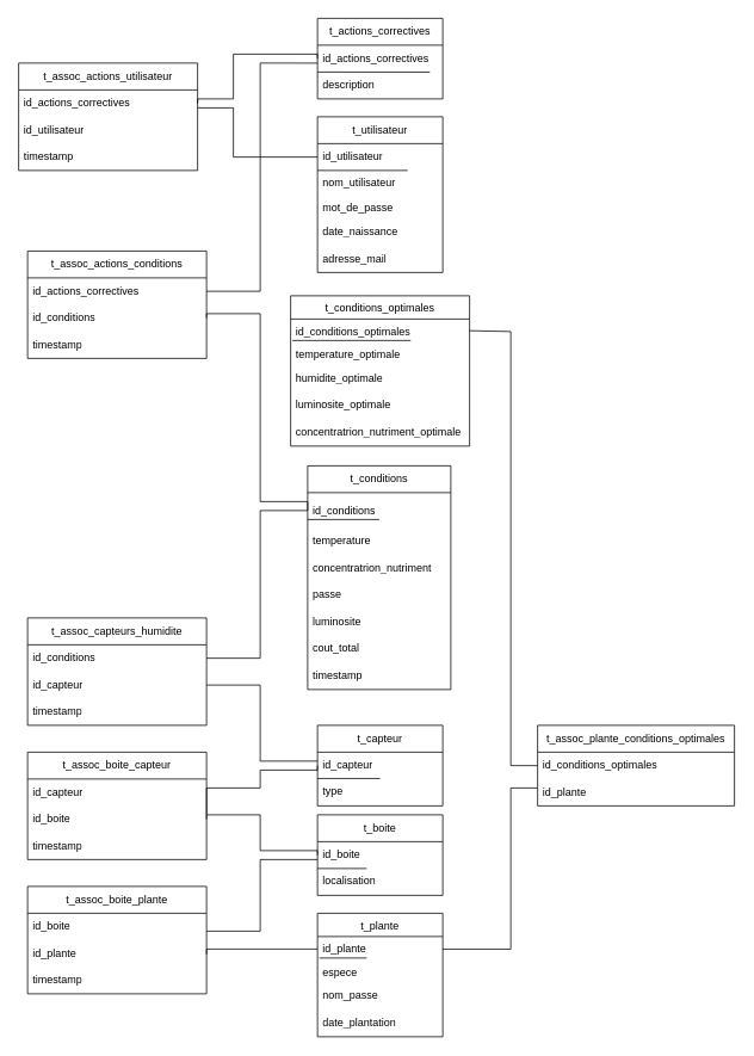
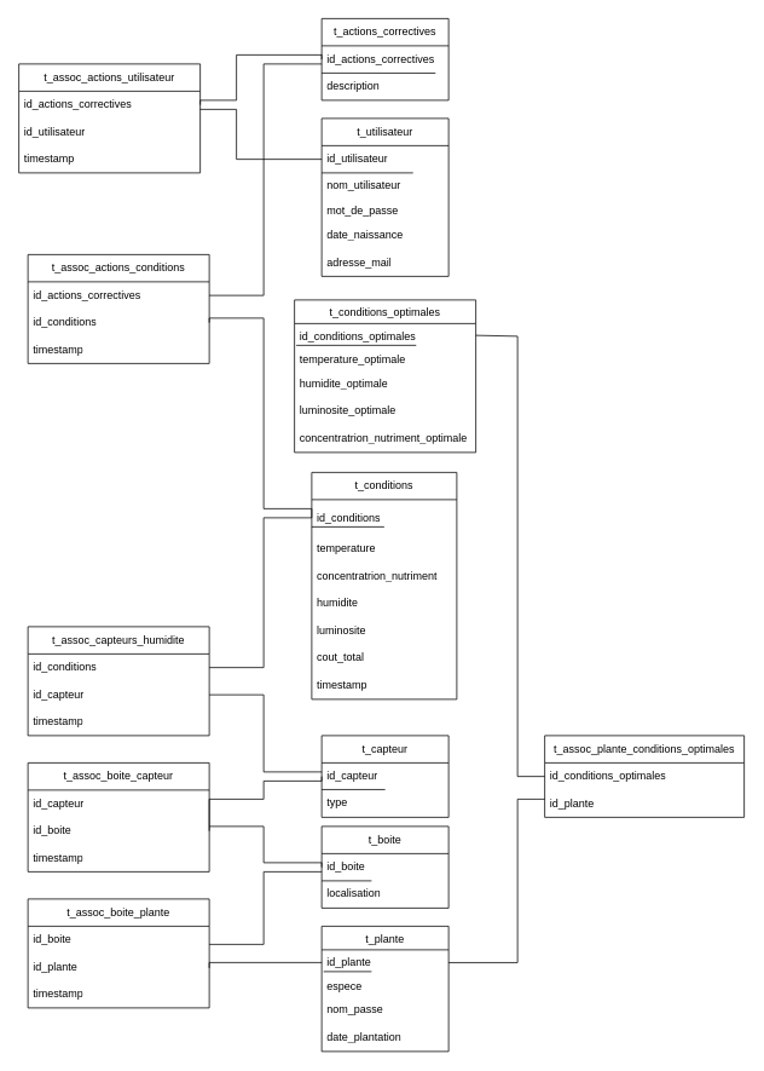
- <mxCell id="7" value="passe" style="text;strokeColor=none;fillColor=none;spacingLeft=4;spacingRight=4;overflow=hidden;rotatable=0;points=[[0,0.5],[1,0.5]];portConstraint=eastwest;fontSize=12;whiteSpace=wrap;html=1;" parent="2" vertex="1"><mxGeometry y="130" width="160" height="30" as="geometry" /></mxCell>
+ <mxCell id="7" value="humidite" style="text;strokeColor=none;fillColor=none;spacingLeft=4;spacingRight=4;overflow=hidden;rotatable=0;points=[[0,0.5],[1,0.5]];portConstraint=eastwest;fontSize=12;whiteSpace=wrap;html=1;" parent="2" vertex="1"><mxGeometry y="130" width="160" height="30" as="geometry" /></mxCell>
